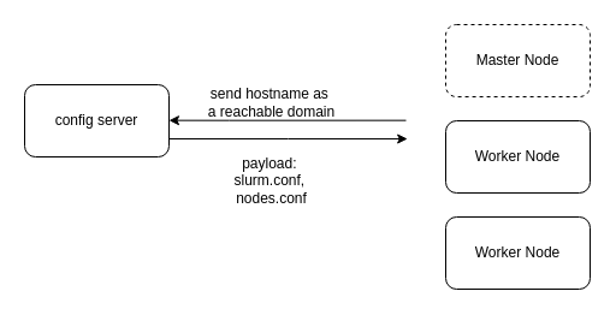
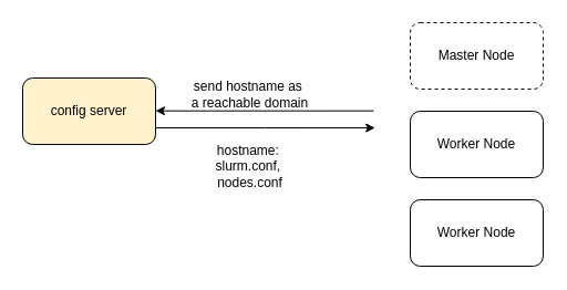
- <mxCell id="3" value="config server" style="rounded=1;whiteSpace=wrap;html=1;" vertex="1" parent="1"><mxGeometry x="20" y="70" width="120" height="60" as="geometry" /></mxCell>
+ <mxCell id="3" value="config server" style="rounded=1;whiteSpace=wrap;html=1;fillColor=#fff2cc;" vertex="1" parent="1"><mxGeometry x="20" y="70" width="120" height="60" as="geometry" /></mxCell>
- <mxCell id="7" value="&lt;span style=&quot;text-wrap: wrap;&quot;&gt;payload:&amp;nbsp;&lt;/span&gt;&lt;div&gt;&lt;span style=&quot;text-wrap: wrap;&quot;&gt;slurm.conf,&amp;nbsp;&lt;/span&gt;&lt;/div&gt;&lt;div&gt;&lt;span style=&quot;text-wrap: wrap;&quot;&gt;nodes.conf&lt;/span&gt;&lt;/div&gt;" style="text;html=1;align=center;verticalAlign=middle;resizable=0;points=[];autosize=1;strokeColor=none;fillColor=none;" vertex="1" parent="1"><mxGeometry x="180" y="120" width="90" height="60" as="geometry" /></mxCell>
+ <mxCell id="7" value="&lt;span style=&quot;text-wrap: wrap;&quot;&gt;hostname:&amp;nbsp;&lt;/span&gt;&lt;div&gt;&lt;span style=&quot;text-wrap: wrap;&quot;&gt;slurm.conf,&amp;nbsp;&lt;/span&gt;&lt;/div&gt;&lt;div&gt;&lt;span style=&quot;text-wrap: wrap;&quot;&gt;nodes.conf&lt;/span&gt;&lt;/div&gt;" style="text;html=1;align=center;verticalAlign=middle;resizable=0;points=[];autosize=1;strokeColor=none;fillColor=none;" vertex="1" parent="1"><mxGeometry x="180" y="120" width="90" height="60" as="geometry" /></mxCell>
